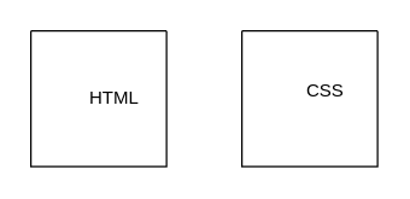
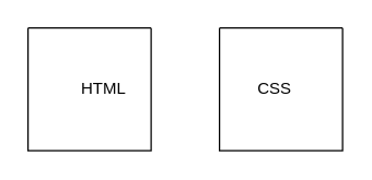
- <mxCell id="5" value="CSS" style="text;html=1;align=center;verticalAlign=middle;resizable=0;points=[];autosize=1;strokeColor=none;fillColor=none;" vertex="1" parent="4"><mxGeometry x="30" y="25" width="50" height="30" as="geometry" /></mxCell>
+ <mxCell id="5" value="CSS" style="text;html=1;align=center;verticalAlign=middle;resizable=0;points=[];autosize=1;strokeColor=none;fillColor=none;" vertex="1" parent="4"><mxGeometry x="15" y="30" width="50" height="30" as="geometry" /></mxCell>
